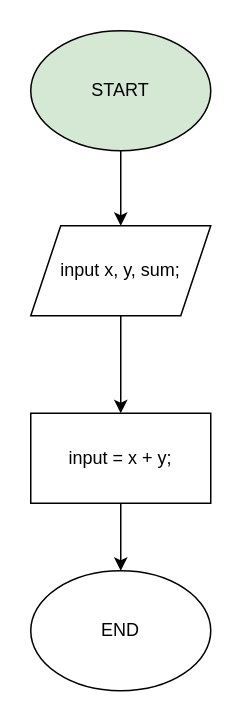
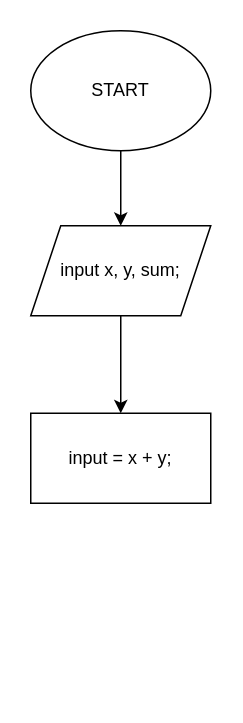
- <mxCell id="3" value="&lt;font style=&quot;vertical-align: inherit;&quot;&gt;&lt;font style=&quot;vertical-align: inherit;&quot;&gt;START&lt;/font&gt;&lt;/font&gt;" style="ellipse;whiteSpace=wrap;html=1;fillColor=#d5e8d4;" vertex="1" parent="1"><mxGeometry x="20" y="20" width="120" height="80" as="geometry" /></mxCell>
+ <mxCell id="3" value="&lt;font style=&quot;vertical-align: inherit;&quot;&gt;&lt;font style=&quot;vertical-align: inherit;&quot;&gt;START&lt;/font&gt;&lt;/font&gt;" style="ellipse;whiteSpace=wrap;html=1;" vertex="1" parent="1"><mxGeometry x="20" y="20" width="120" height="80" as="geometry" /></mxCell>
- <mxCell id="6" style="edgeStyle=orthogonalEdgeStyle;rounded=0;orthogonalLoop=1;jettySize=auto;html=1;entryX=0.5;entryY=0;entryDx=0;entryDy=0;" edge="1" parent="1" source="7" target="8"><mxGeometry relative="1" as="geometry" /></mxCell>
- <mxCell id="8" value="END" style="ellipse;whiteSpace=wrap;html=1;" vertex="1" parent="1"><mxGeometry x="20" y="380" width="120" height="80" as="geometry" /></mxCell>
